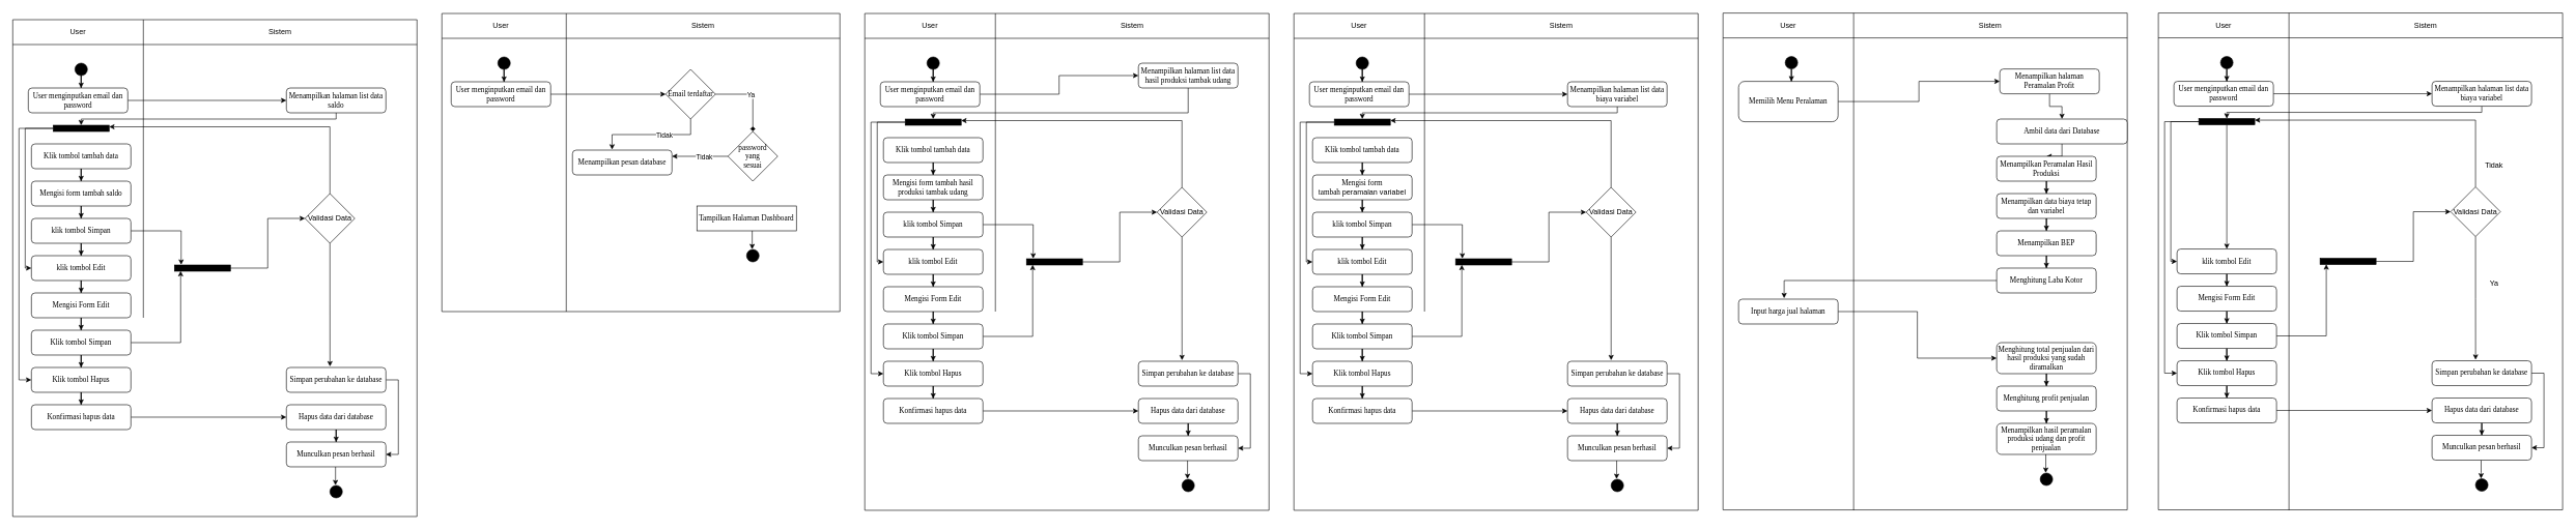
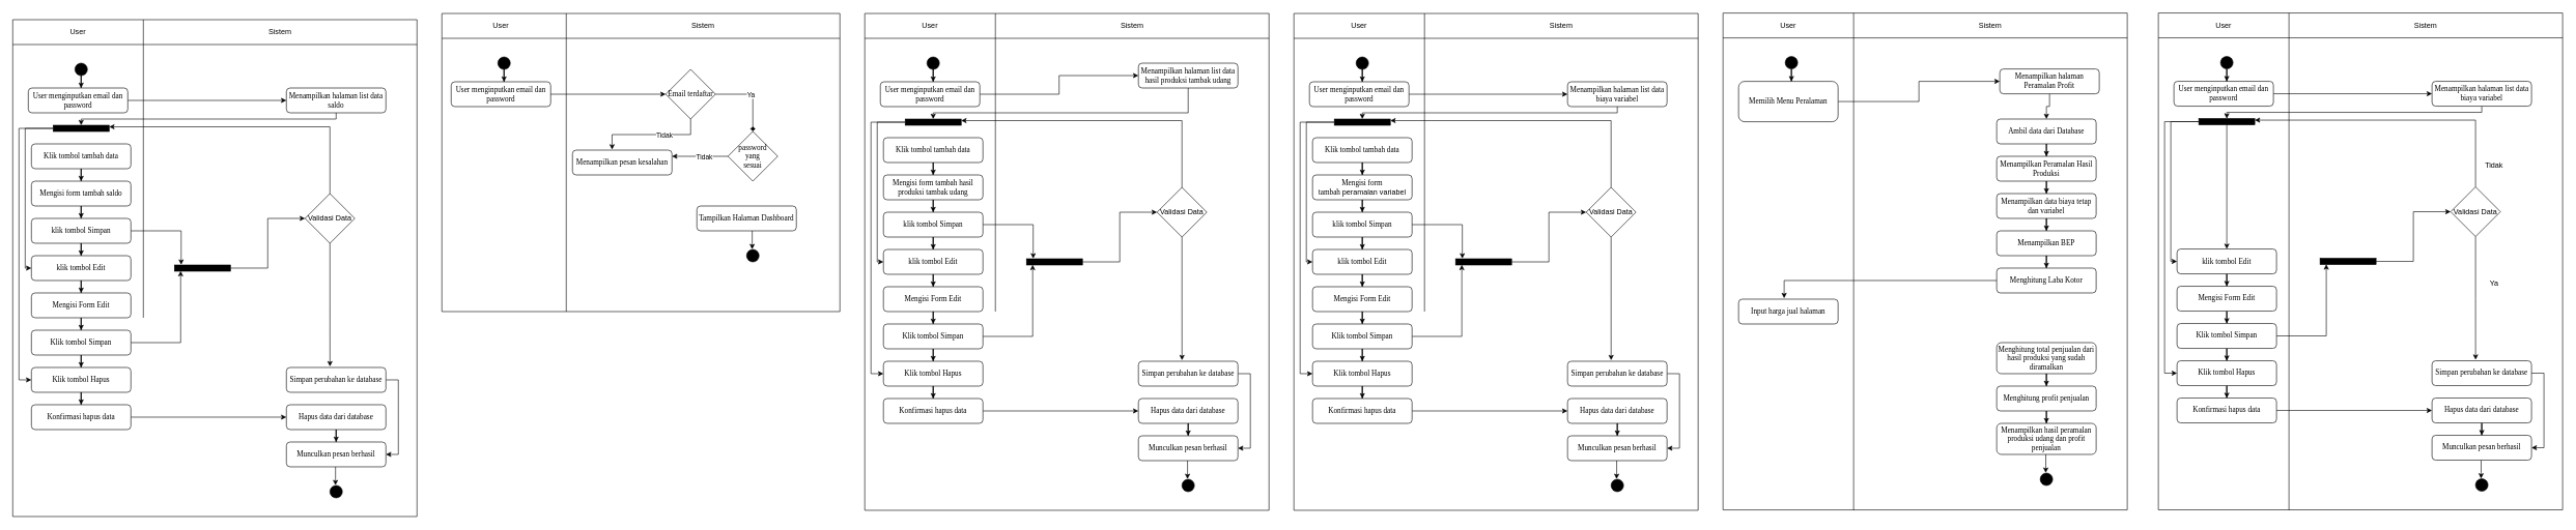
- <mxCell id="183" value="&lt;font face=&quot;Times New Roman&quot;&gt;Ambil data dari Database&lt;/font&gt;" style="rounded=1;whiteSpace=wrap;html=1;" parent="1" vertex="1"><mxGeometry x="3210" y="191" width="210" height="40" as="geometry" /></mxCell>
+ <mxCell id="183" value="&lt;font face=&quot;Times New Roman&quot;&gt;Ambil data dari Database&lt;/font&gt;" style="rounded=1;whiteSpace=wrap;html=1;" parent="1" vertex="1"><mxGeometry x="3210" y="191" width="160" height="40" as="geometry" /></mxCell>
- <mxCell id="15" value="&lt;font face=&quot;Times New Roman&quot;&gt;Menampilkan pesan database&lt;/font&gt;" style="rounded=1;whiteSpace=wrap;html=1;" parent="2" vertex="1"><mxGeometry x="210" y="220" width="160" height="40" as="geometry" /></mxCell>
+ <mxCell id="15" value="&lt;font face=&quot;Times New Roman&quot;&gt;Menampilkan pesan kesalahan&lt;/font&gt;" style="rounded=1;whiteSpace=wrap;html=1;" parent="2" vertex="1"><mxGeometry x="210" y="220" width="160" height="40" as="geometry" /></mxCell>
- <mxCell id="23" value="&lt;font face=&quot;Times New Roman&quot;&gt;Tampilkan Halaman Dashboard&lt;/font&gt;" style="whiteSpace=wrap;html=1;rounded=0;" parent="2" vertex="1"><mxGeometry x="410" y="310" width="160" height="40" as="geometry" /></mxCell>
+ <mxCell id="23" value="&lt;font face=&quot;Times New Roman&quot;&gt;Tampilkan Halaman Dashboard&lt;/font&gt;" style="rounded=1;whiteSpace=wrap;html=1;" parent="2" vertex="1"><mxGeometry x="410" y="310" width="160" height="40" as="geometry" /></mxCell>
- <mxCell id="190" style="edgeStyle=orthogonalEdgeStyle;rounded=0;orthogonalLoop=1;jettySize=auto;html=1;entryX=0;entryY=0.5;entryDx=0;entryDy=0;" parent="1" source="191" target="193" edge="1"><mxGeometry relative="1" as="geometry" /></mxCell>
